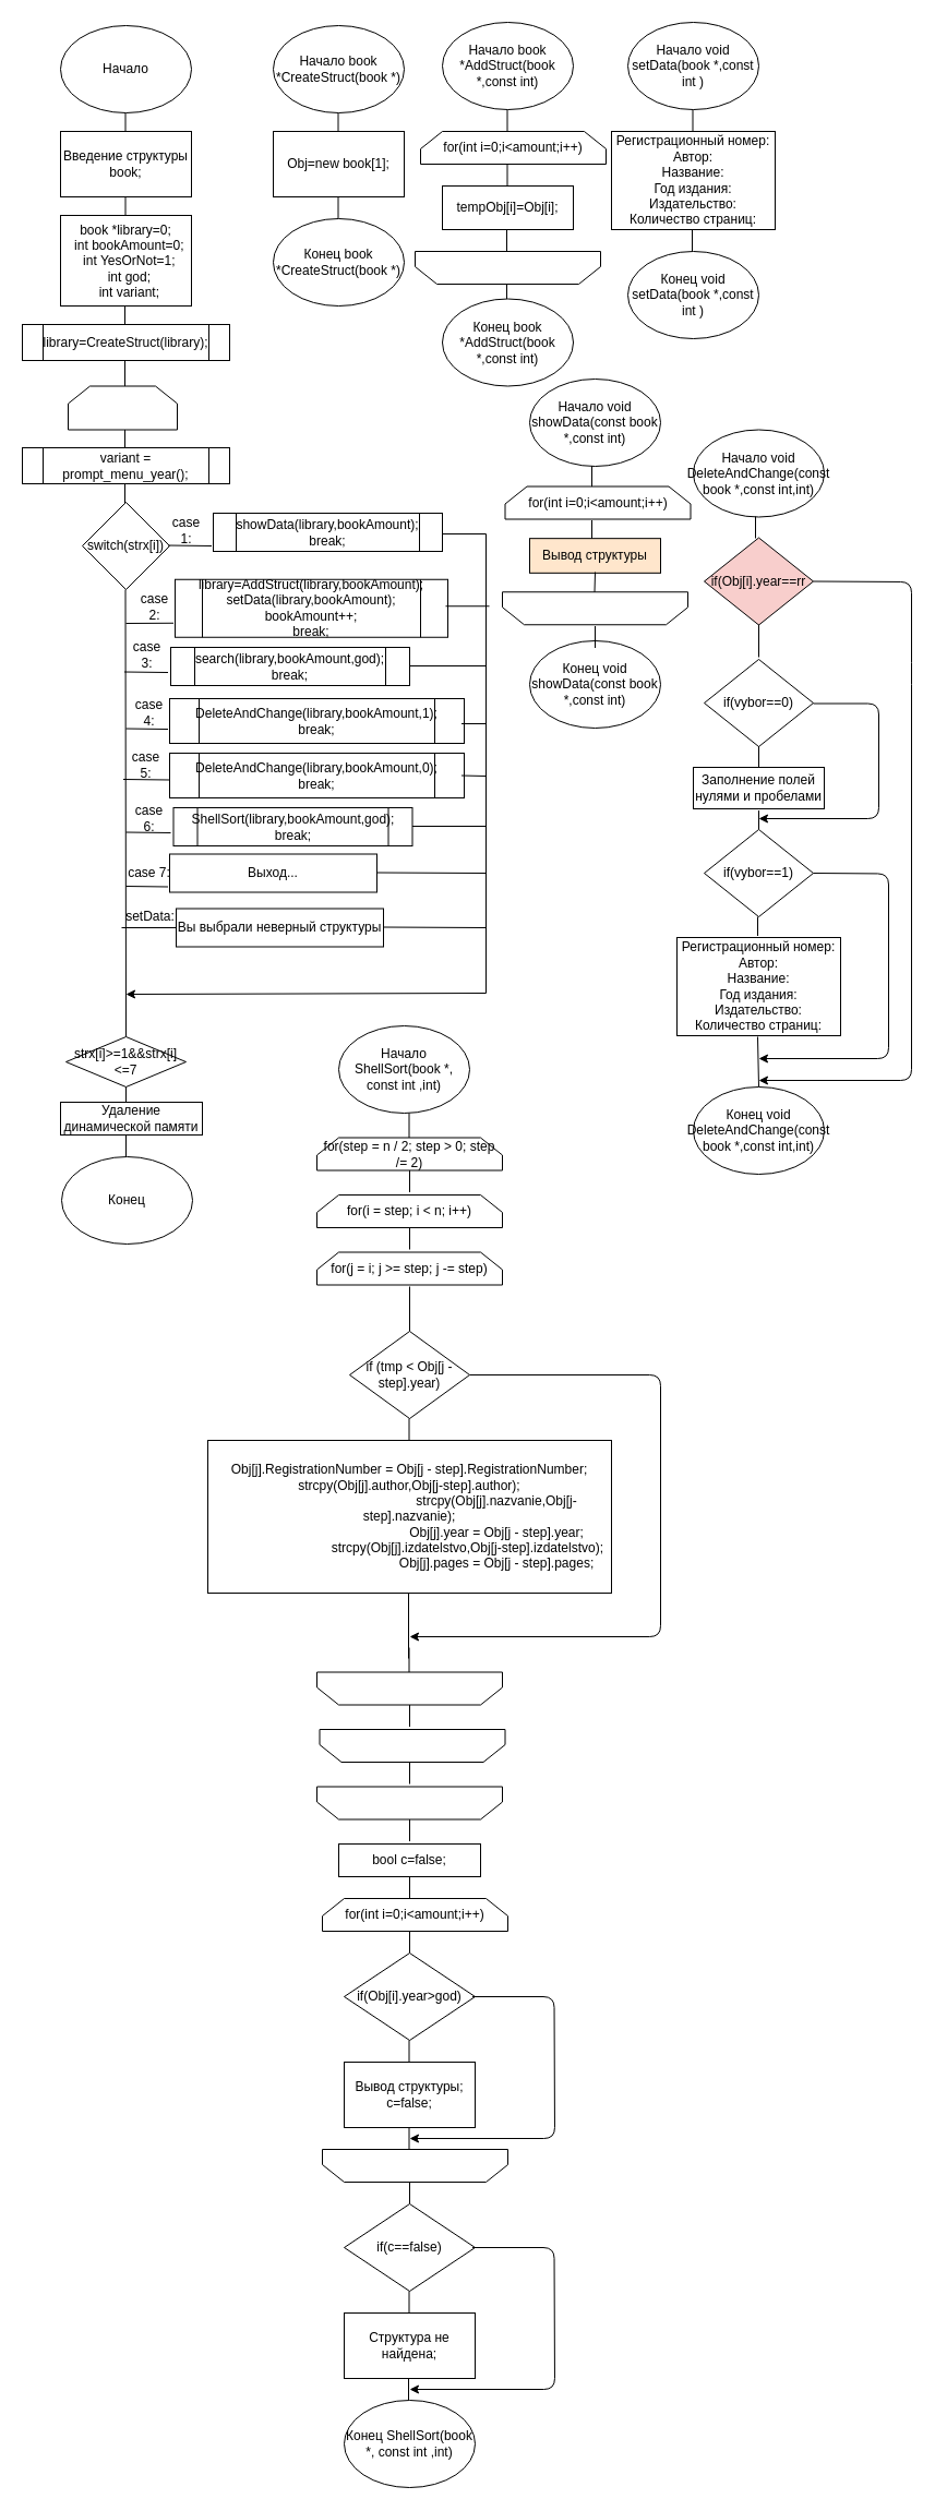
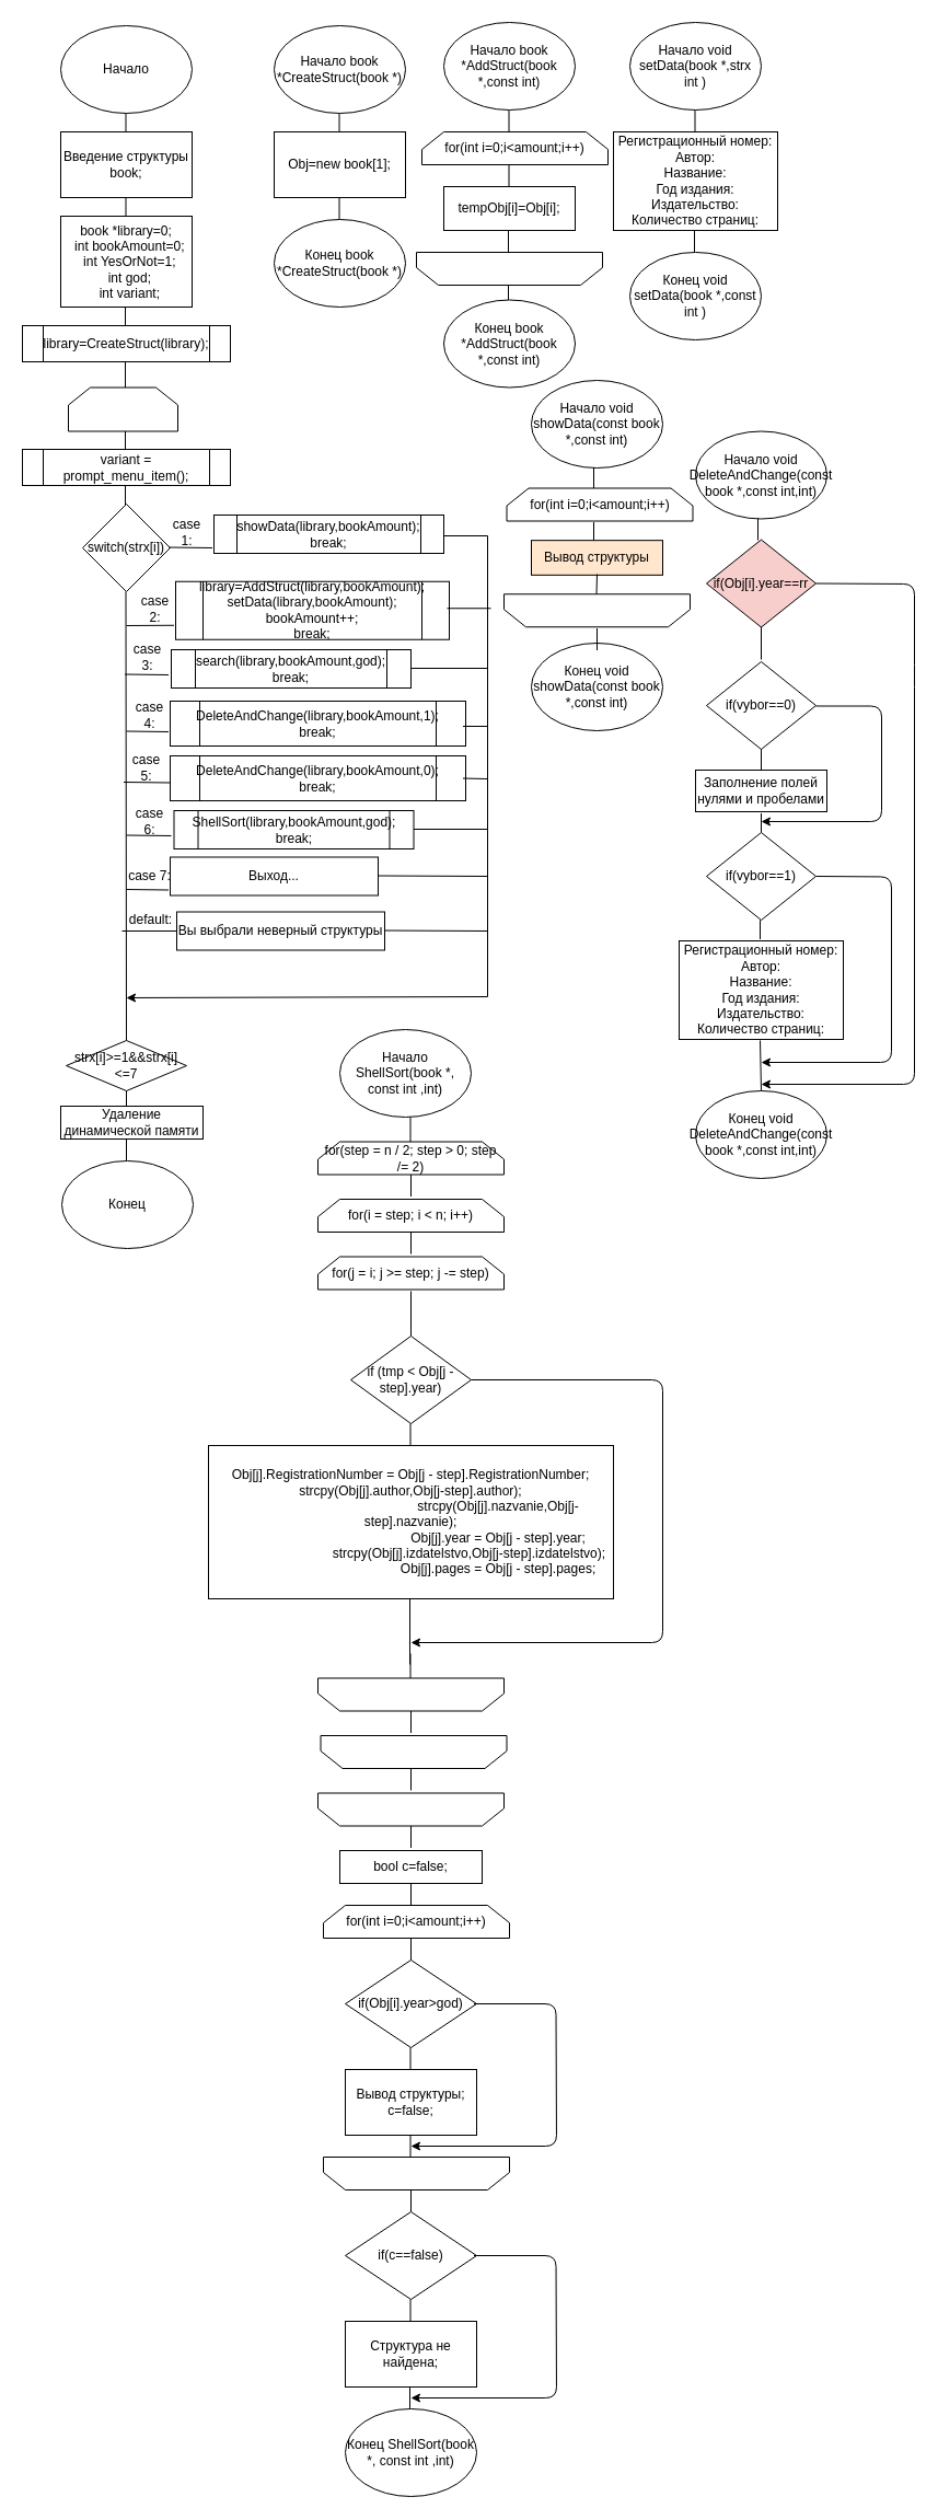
- <mxCell id="58" value="Начало&amp;nbsp;void setData(book *,const int )" style="ellipse;whiteSpace=wrap;html=1;" parent="1" vertex="1"><mxGeometry x="575" width="120" height="80" as="geometry" y="20" /></mxCell>
+ <mxCell id="58" value="Начало&amp;nbsp;void setData(book *,strx int )" style="ellipse;whiteSpace=wrap;html=1;" parent="1" vertex="1"><mxGeometry x="575" width="120" height="80" as="geometry" y="20" /></mxCell>
- <mxCell id="11" value="variant = prompt_menu_year();" style="shape=process;whiteSpace=wrap;html=1;backgroundOutline=1;" parent="1" vertex="1"><mxGeometry x="20" y="410" width="190" height="33" as="geometry" /></mxCell>
+ <mxCell id="11" value="variant = prompt_menu_item();" style="shape=process;whiteSpace=wrap;html=1;backgroundOutline=1;" parent="1" vertex="1"><mxGeometry x="20" y="410" width="190" height="33" as="geometry" /></mxCell>
- <mxCell id="37" value="setData:" style="text;html=1;align=center;verticalAlign=middle;resizable=0;points=[];;autosize=1;" parent="1" vertex="1"><mxGeometry x="112" y="830" width="50" height="20" as="geometry" /></mxCell>
+ <mxCell id="37" value="default:" style="text;html=1;align=center;verticalAlign=middle;resizable=0;points=[];;autosize=1;" parent="1" vertex="1"><mxGeometry x="112" y="830" width="50" height="20" as="geometry" /></mxCell>
